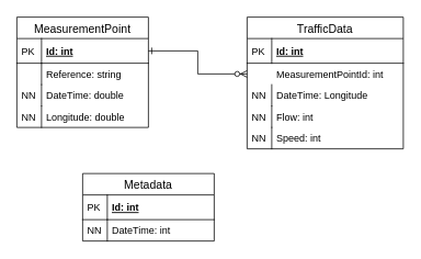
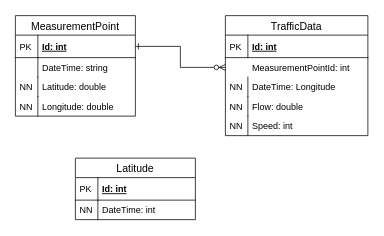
- <mxCell id="5" value="Reference: string" style="shape=partialRectangle;top=0;left=0;right=0;bottom=0;align=left;verticalAlign=top;fillColor=none;spacingLeft=34;spacingRight=4;overflow=hidden;rotatable=0;points=[[0,0.5],[1,0.5]];portConstraint=eastwest;dropTarget=0;fontSize=12;" parent="2" vertex="1"><mxGeometry y="56" width="160" height="26" as="geometry" /></mxCell>
+ <mxCell id="5" value="DateTime: string" style="shape=partialRectangle;top=0;left=0;right=0;bottom=0;align=left;verticalAlign=top;fillColor=none;spacingLeft=34;spacingRight=4;overflow=hidden;rotatable=0;points=[[0,0.5],[1,0.5]];portConstraint=eastwest;dropTarget=0;fontSize=12;" parent="2" vertex="1"><mxGeometry y="56" width="160" height="26" as="geometry" /></mxCell>
- <mxCell id="7" value="DateTime: double" style="shape=partialRectangle;top=0;left=0;right=0;bottom=0;align=left;verticalAlign=top;fillColor=none;spacingLeft=34;spacingRight=4;overflow=hidden;rotatable=0;points=[[0,0.5],[1,0.5]];portConstraint=eastwest;dropTarget=0;fontSize=12;" parent="2" vertex="1"><mxGeometry y="82" width="160" height="26" as="geometry" /></mxCell>
+ <mxCell id="7" value="Latitude: double" style="shape=partialRectangle;top=0;left=0;right=0;bottom=0;align=left;verticalAlign=top;fillColor=none;spacingLeft=34;spacingRight=4;overflow=hidden;rotatable=0;points=[[0,0.5],[1,0.5]];portConstraint=eastwest;dropTarget=0;fontSize=12;" parent="2" vertex="1"><mxGeometry y="82" width="160" height="26" as="geometry" /></mxCell>
- <mxCell id="17" value="Flow: int" style="shape=partialRectangle;top=0;left=0;right=0;bottom=0;align=left;verticalAlign=top;fillColor=none;spacingLeft=34;spacingRight=4;overflow=hidden;rotatable=0;points=[[0,0.5],[1,0.5]];portConstraint=eastwest;dropTarget=0;fontSize=12;" parent="11" vertex="1"><mxGeometry y="108" width="190" height="26" as="geometry" /></mxCell>
+ <mxCell id="17" value="Flow: double" style="shape=partialRectangle;top=0;left=0;right=0;bottom=0;align=left;verticalAlign=top;fillColor=none;spacingLeft=34;spacingRight=4;overflow=hidden;rotatable=0;points=[[0,0.5],[1,0.5]];portConstraint=eastwest;dropTarget=0;fontSize=12;" parent="11" vertex="1"><mxGeometry y="108" width="190" height="26" as="geometry" /></mxCell>
- <mxCell id="22" value="Metadata" style="swimlane;fontStyle=0;childLayout=stackLayout;horizontal=1;startSize=26;horizontalStack=0;resizeParent=1;resizeParentMax=0;resizeLast=0;collapsible=1;marginBottom=0;align=center;fontSize=14;" parent="1" vertex="1"><mxGeometry x="100" y="210" width="160" height="82" as="geometry" /></mxCell>
+ <mxCell id="22" value="Latitude" style="swimlane;fontStyle=0;childLayout=stackLayout;horizontal=1;startSize=26;horizontalStack=0;resizeParent=1;resizeParentMax=0;resizeLast=0;collapsible=1;marginBottom=0;align=center;fontSize=14;" parent="1" vertex="1"><mxGeometry x="100" y="210" width="160" height="82" as="geometry" /></mxCell>
